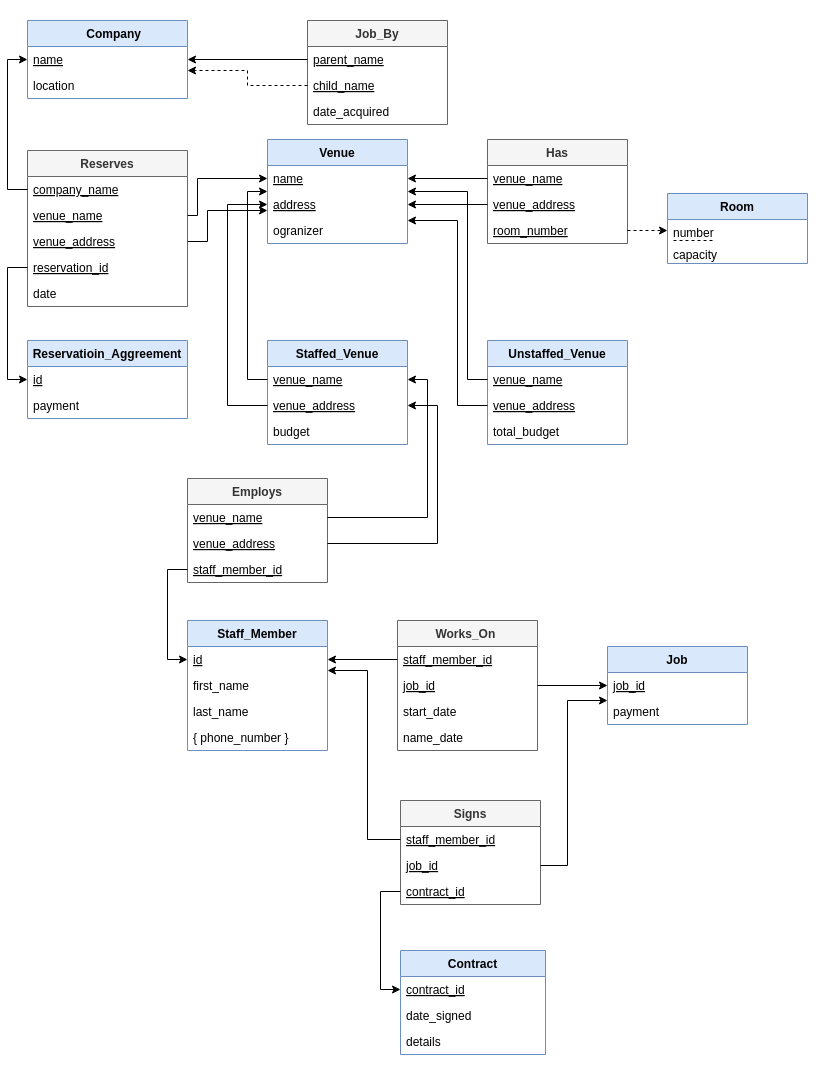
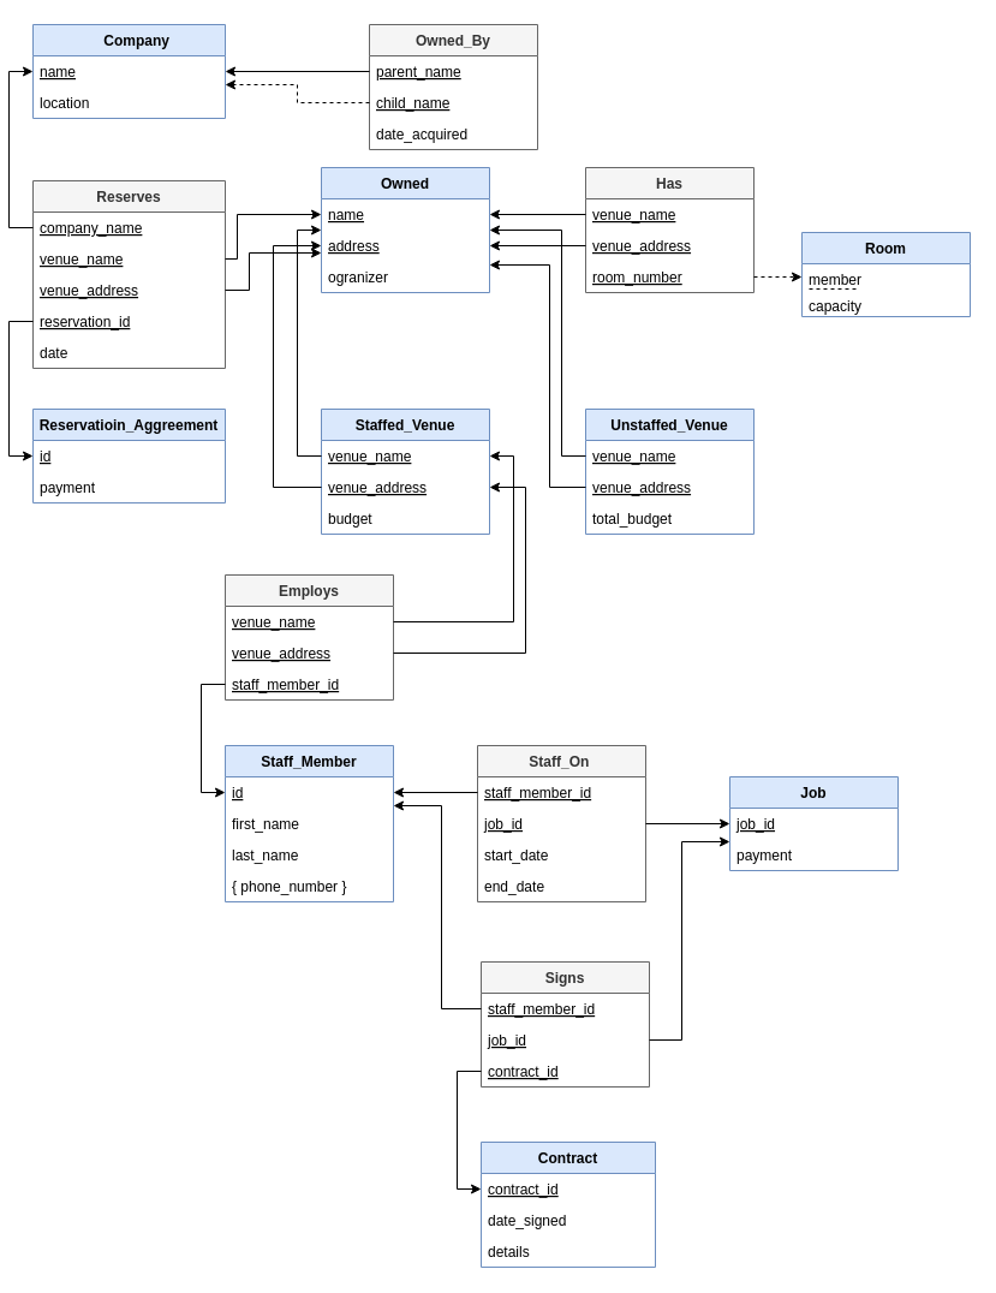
- <mxCell id="27" value="Job_By" style="swimlane;fontStyle=1;childLayout=stackLayout;horizontal=1;startSize=26;horizontalStack=0;resizeParent=1;resizeParentMax=0;resizeLast=0;collapsible=1;marginBottom=0;fillColor=#f5f5f5;strokeColor=#666666;fontColor=#333333;" parent="1" vertex="1"><mxGeometry x="300" y="20" width="140" height="104" as="geometry" /></mxCell>
+ <mxCell id="27" value="Owned_By" style="swimlane;fontStyle=1;childLayout=stackLayout;horizontal=1;startSize=26;horizontalStack=0;resizeParent=1;resizeParentMax=0;resizeLast=0;collapsible=1;marginBottom=0;fillColor=#f5f5f5;strokeColor=#666666;fontColor=#333333;" parent="1" vertex="1"><mxGeometry x="300" y="20" width="140" height="104" as="geometry" /></mxCell>
- <mxCell id="8" value="Venue" style="swimlane;fontStyle=1;childLayout=stackLayout;horizontal=1;startSize=26;horizontalStack=0;resizeParent=1;resizeParentMax=0;resizeLast=0;collapsible=1;marginBottom=0;fillColor=#dae8fc;strokeColor=#6c8ebf;" parent="1" vertex="1"><mxGeometry x="260" y="139" width="140" height="104" as="geometry" /></mxCell>
+ <mxCell id="8" value="Owned" style="swimlane;fontStyle=1;childLayout=stackLayout;horizontal=1;startSize=26;horizontalStack=0;resizeParent=1;resizeParentMax=0;resizeLast=0;collapsible=1;marginBottom=0;fillColor=#dae8fc;strokeColor=#6c8ebf;" parent="1" vertex="1"><mxGeometry x="260" y="139" width="140" height="104" as="geometry" /></mxCell>
- <mxCell id="13" value="number" style="text;strokeColor=none;fillColor=none;align=left;verticalAlign=top;spacingLeft=4;spacingRight=4;overflow=hidden;rotatable=0;points=[[0,0.5],[1,0.5]];portConstraint=eastwest;fontStyle=0" parent="12" vertex="1"><mxGeometry y="26" width="140" height="22" as="geometry" /></mxCell>
+ <mxCell id="13" value="member" style="text;strokeColor=none;fillColor=none;align=left;verticalAlign=top;spacingLeft=4;spacingRight=4;overflow=hidden;rotatable=0;points=[[0,0.5],[1,0.5]];portConstraint=eastwest;fontStyle=0" parent="12" vertex="1"><mxGeometry y="26" width="140" height="22" as="geometry" /></mxCell>
- <mxCell id="69" value="Works_On " style="swimlane;fontStyle=1;childLayout=stackLayout;horizontal=1;startSize=26;horizontalStack=0;resizeParent=1;resizeParentMax=0;resizeLast=0;collapsible=1;marginBottom=0;fillColor=#f5f5f5;strokeColor=#666666;fontColor=#333333;" parent="1" vertex="1"><mxGeometry x="390" y="620" width="140" height="130" as="geometry" /></mxCell>
+ <mxCell id="69" value="Staff_On " style="swimlane;fontStyle=1;childLayout=stackLayout;horizontal=1;startSize=26;horizontalStack=0;resizeParent=1;resizeParentMax=0;resizeLast=0;collapsible=1;marginBottom=0;fillColor=#f5f5f5;strokeColor=#666666;fontColor=#333333;" parent="1" vertex="1"><mxGeometry x="390" y="620" width="140" height="130" as="geometry" /></mxCell>
- <mxCell id="73" value="name_date" style="text;strokeColor=none;fillColor=none;align=left;verticalAlign=top;spacingLeft=4;spacingRight=4;overflow=hidden;rotatable=0;points=[[0,0.5],[1,0.5]];portConstraint=eastwest;fontStyle=0" parent="69" vertex="1"><mxGeometry y="104" width="140" height="26" as="geometry" /></mxCell>
+ <mxCell id="73" value="end_date" style="text;strokeColor=none;fillColor=none;align=left;verticalAlign=top;spacingLeft=4;spacingRight=4;overflow=hidden;rotatable=0;points=[[0,0.5],[1,0.5]];portConstraint=eastwest;fontStyle=0" parent="69" vertex="1"><mxGeometry y="104" width="140" height="26" as="geometry" /></mxCell>
